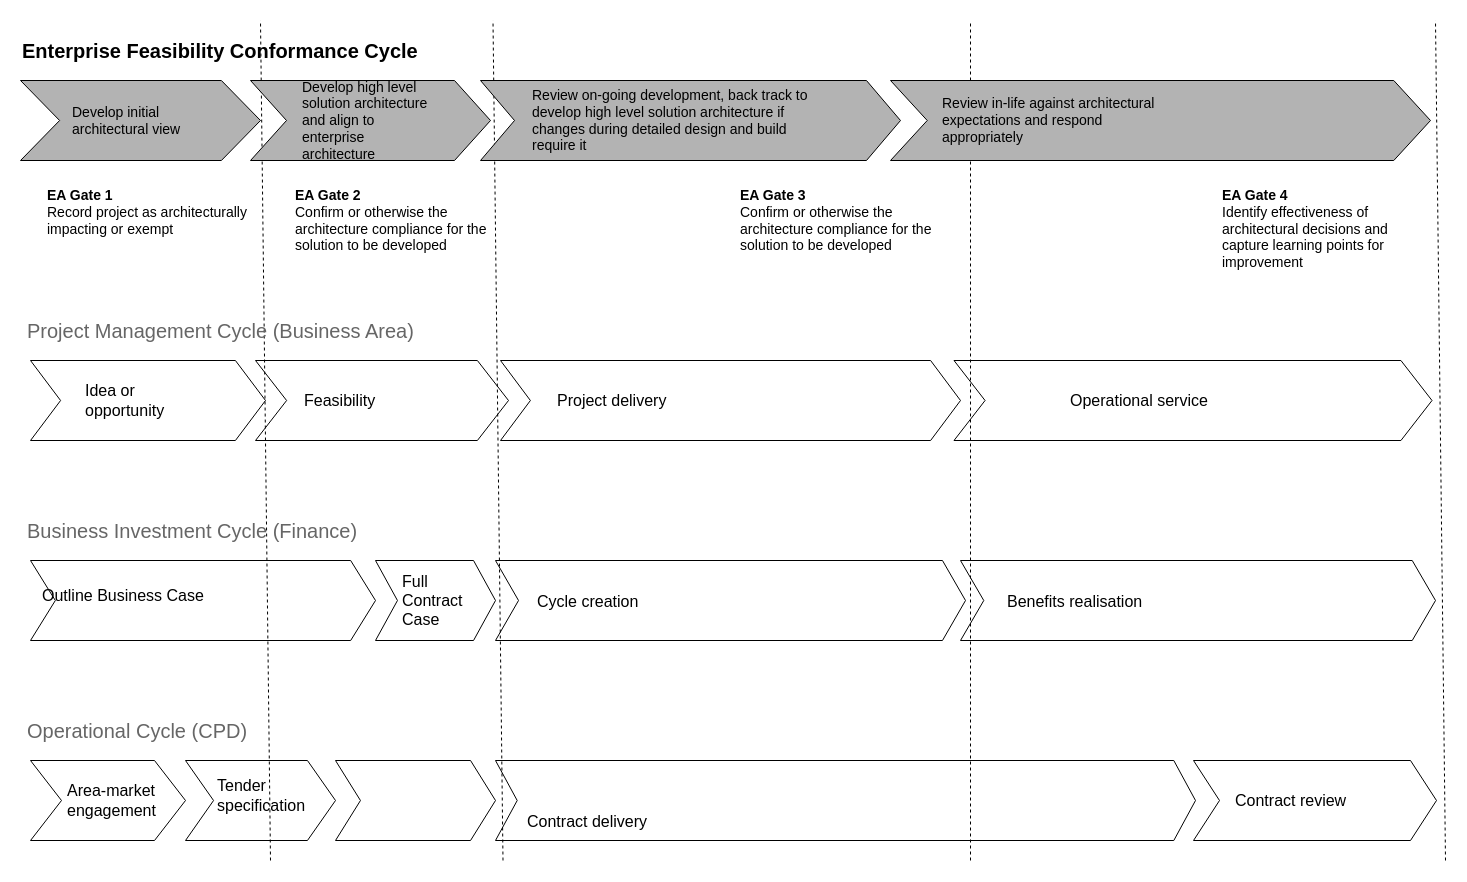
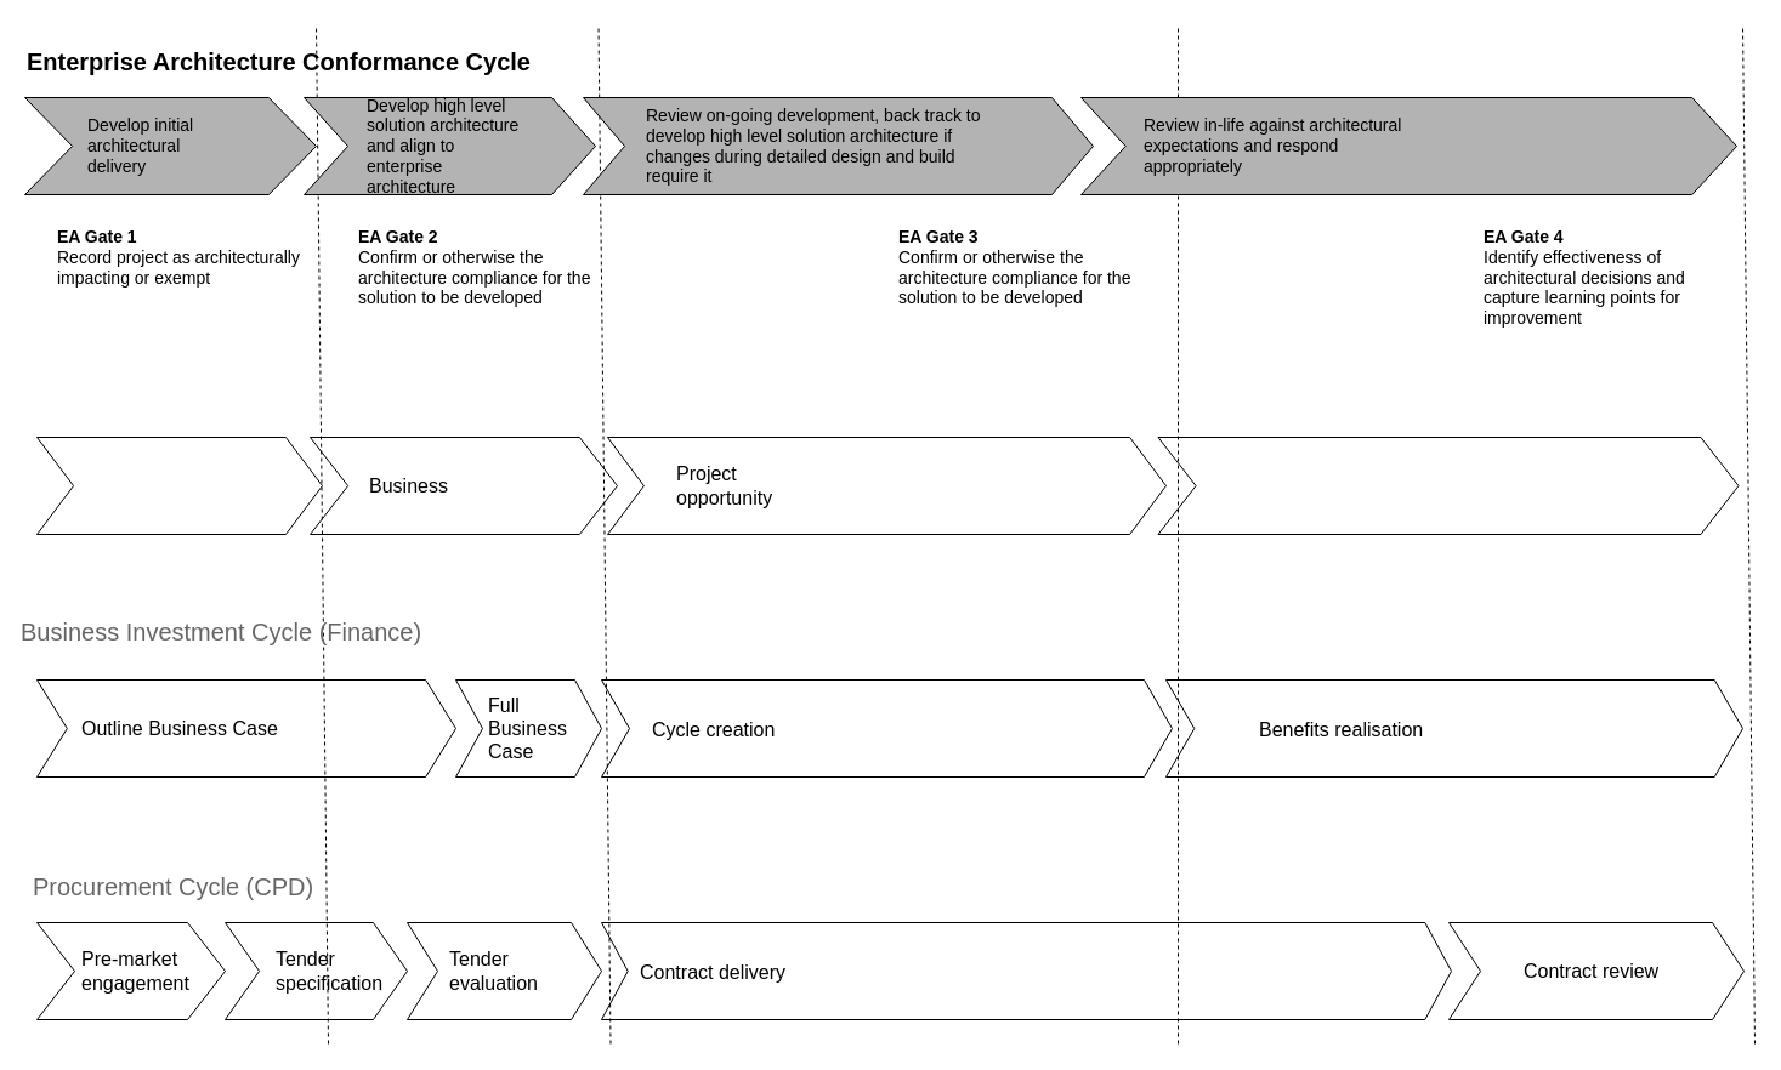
- <mxCell id="7" value="&lt;font style=&quot;font-size: 20px&quot;&gt;&lt;b&gt;Enterprise Feasibility Conformance Cycle&lt;/b&gt;&lt;/font&gt;" style="text;html=1;strokeColor=none;fillColor=none;align=left;verticalAlign=middle;whiteSpace=wrap;rounded=0;" parent="1" vertex="1"><mxGeometry x="20" y="40" width="910" height="20" as="geometry" /></mxCell>
+ <mxCell id="7" value="&lt;font style=&quot;font-size: 20px&quot;&gt;&lt;b&gt;Enterprise Architecture Conformance Cycle&lt;/b&gt;&lt;/font&gt;" style="text;html=1;strokeColor=none;fillColor=none;align=left;verticalAlign=middle;whiteSpace=wrap;rounded=0;" parent="1" vertex="1"><mxGeometry x="20" y="40" width="910" height="20" as="geometry" /></mxCell>
- <mxCell id="16" value="&lt;div&gt;&lt;span&gt;&lt;font style=&quot;font-size: 14px&quot;&gt;Develop initial architectural view&lt;/font&gt;&lt;/span&gt;&lt;/div&gt;" style="text;html=1;strokeColor=none;fillColor=none;align=left;verticalAlign=middle;whiteSpace=wrap;rounded=0;shadow=0;comic=0;" parent="1" vertex="1"><mxGeometry x="70" y="90" width="130" height="60" as="geometry" /></mxCell>
+ <mxCell id="16" value="&lt;div&gt;&lt;span&gt;&lt;font style=&quot;font-size: 14px&quot;&gt;Develop initial architectural delivery&lt;/font&gt;&lt;/span&gt;&lt;/div&gt;" style="text;html=1;strokeColor=none;fillColor=none;align=left;verticalAlign=middle;whiteSpace=wrap;rounded=0;shadow=0;comic=0;" parent="1" vertex="1"><mxGeometry x="70" y="90" width="130" height="60" as="geometry" /></mxCell>
- <mxCell id="6" value="&lt;font style=&quot;font-size: 20px&quot; color=&quot;#666666&quot;&gt;Project Management Cycle (Business Area)&lt;/font&gt;" style="text;html=1;strokeColor=none;fillColor=none;align=left;verticalAlign=middle;whiteSpace=wrap;rounded=0;" parent="1" vertex="1"><mxGeometry x="25" y="320" width="910" height="20" as="geometry" /></mxCell>
- <mxCell id="18" value="&lt;font style=&quot;font-size: 16px&quot;&gt;Idea or opportunity&lt;/font&gt;" style="text;html=1;strokeColor=none;fillColor=none;align=left;verticalAlign=middle;whiteSpace=wrap;rounded=0;shadow=0;comic=0;" parent="1" vertex="1"><mxGeometry x="82.5" y="370" width="130" height="60" as="geometry" /></mxCell>
- <mxCell id="27" value="&lt;font style=&quot;font-size: 16px&quot;&gt;Feasibility&lt;/font&gt;" style="text;html=1;strokeColor=none;fillColor=none;align=left;verticalAlign=middle;whiteSpace=wrap;rounded=0;shadow=0;comic=0;" parent="1" vertex="1"><mxGeometry x="301.5" y="370" width="130" height="60" as="geometry" /></mxCell>
+ <mxCell id="27" value="&lt;font style=&quot;font-size: 16px&quot;&gt;Business&lt;/font&gt;" style="text;html=1;strokeColor=none;fillColor=none;align=left;verticalAlign=middle;whiteSpace=wrap;rounded=0;shadow=0;comic=0;" parent="1" vertex="1"><mxGeometry x="301.5" y="370" width="130" height="60" as="geometry" /></mxCell>
- <mxCell id="30" value="&lt;font style=&quot;font-size: 16px&quot;&gt;Project delivery&lt;/font&gt;" style="text;html=1;strokeColor=none;fillColor=none;align=left;verticalAlign=middle;whiteSpace=wrap;rounded=0;shadow=0;comic=0;" parent="1" vertex="1"><mxGeometry x="555" y="370" width="130" height="60" as="geometry" /></mxCell>
+ <mxCell id="30" value="&lt;font style=&quot;font-size: 16px&quot;&gt;Project opportunity&lt;/font&gt;" style="text;html=1;strokeColor=none;fillColor=none;align=left;verticalAlign=middle;whiteSpace=wrap;rounded=0;shadow=0;comic=0;" parent="1" vertex="1"><mxGeometry x="555" y="370" width="130" height="60" as="geometry" /></mxCell>
- <mxCell id="31" value="&lt;span style=&quot;font-size: 16px&quot;&gt;Operational service&lt;/span&gt;" style="text;html=1;strokeColor=none;fillColor=none;align=left;verticalAlign=middle;whiteSpace=wrap;rounded=0;shadow=0;comic=0;" parent="1" vertex="1"><mxGeometry x="1067.5" y="370" width="200" height="60" as="geometry" /></mxCell>
- <mxCell id="8" value="&lt;font style=&quot;font-size: 20px&quot; color=&quot;#666666&quot;&gt;Business Investment Cycle (Finance)&lt;/font&gt;" style="text;html=1;strokeColor=none;fillColor=none;align=left;verticalAlign=middle;whiteSpace=wrap;rounded=0;" parent="1" vertex="1"><mxGeometry x="25" y="520" width="910" height="20" as="geometry" /></mxCell>
+ <mxCell id="8" value="&lt;font style=&quot;font-size: 20px&quot; color=&quot;#666666&quot;&gt;Business Investment Cycle (Finance)&lt;/font&gt;" style="text;html=1;strokeColor=none;fillColor=none;align=left;verticalAlign=middle;whiteSpace=wrap;rounded=0;" parent="1" vertex="1"><mxGeometry x="15" y="510" width="910" height="20" as="geometry" /></mxCell>
- <mxCell id="19" value="&lt;font style=&quot;font-size: 16px&quot;&gt;Outline Business Case&lt;/font&gt;" style="text;html=1;strokeColor=none;fillColor=none;align=left;verticalAlign=middle;whiteSpace=wrap;rounded=0;shadow=0;comic=0;" parent="1" vertex="1"><mxGeometry x="40" y="565" width="165" height="60" as="geometry" /></mxCell>
+ <mxCell id="19" value="&lt;font style=&quot;font-size: 16px&quot;&gt;Outline Business Case&lt;/font&gt;" style="text;html=1;strokeColor=none;fillColor=none;align=left;verticalAlign=middle;whiteSpace=wrap;rounded=0;shadow=0;comic=0;" parent="1" vertex="1"><mxGeometry x="65" y="570" width="165" height="60" as="geometry" /></mxCell>
- <mxCell id="42" value="&lt;font style=&quot;font-size: 16px&quot;&gt;Full Contract Case&lt;/font&gt;" style="text;html=1;strokeColor=none;fillColor=none;align=left;verticalAlign=middle;whiteSpace=wrap;rounded=0;shadow=0;comic=0;" parent="1" vertex="1"><mxGeometry x="400" y="570" width="70" height="60" as="geometry" /></mxCell>
+ <mxCell id="42" value="&lt;font style=&quot;font-size: 16px&quot;&gt;Full Business Case&lt;/font&gt;" style="text;html=1;strokeColor=none;fillColor=none;align=left;verticalAlign=middle;whiteSpace=wrap;rounded=0;shadow=0;comic=0;" parent="1" vertex="1"><mxGeometry x="400" y="570" width="70" height="60" as="geometry" /></mxCell>
- <mxCell id="39" value="&lt;font style=&quot;font-size: 16px&quot;&gt;Benefits realisation&lt;/font&gt;" style="text;html=1;" parent="1" vertex="1"><mxGeometry x="1005" y="585" width="150" height="30" as="geometry" /></mxCell>
+ <mxCell id="39" value="&lt;font style=&quot;font-size: 16px&quot;&gt;Benefits realisation&lt;/font&gt;" style="text;html=1;" parent="1" vertex="1"><mxGeometry x="1035" y="585" width="150" height="30" as="geometry" /></mxCell>
- <mxCell id="9" value="&lt;font style=&quot;font-size: 20px&quot; color=&quot;#666666&quot;&gt;Operational Cycle (CPD)&lt;/font&gt;" style="text;html=1;strokeColor=none;fillColor=none;align=left;verticalAlign=middle;whiteSpace=wrap;rounded=0;" parent="1" vertex="1"><mxGeometry x="25" y="720" width="910" height="20" as="geometry" /></mxCell>
+ <mxCell id="9" value="&lt;font style=&quot;font-size: 20px&quot; color=&quot;#666666&quot;&gt;Procurement Cycle (CPD)&lt;/font&gt;" style="text;html=1;strokeColor=none;fillColor=none;align=left;verticalAlign=middle;whiteSpace=wrap;rounded=0;" parent="1" vertex="1"><mxGeometry x="25" y="720" width="910" height="20" as="geometry" /></mxCell>
- <mxCell id="33" value="&lt;font style=&quot;font-size: 16px&quot;&gt;Tender specification&lt;/font&gt;" style="text;html=1;strokeColor=none;fillColor=none;align=left;verticalAlign=middle;whiteSpace=wrap;rounded=0;shadow=0;comic=0;" parent="1" vertex="1"><mxGeometry x="215" y="765" width="80" height="60" as="geometry" /></mxCell>
+ <mxCell id="33" value="&lt;font style=&quot;font-size: 16px&quot;&gt;Tender specification&lt;/font&gt;" style="text;html=1;strokeColor=none;fillColor=none;align=left;verticalAlign=middle;whiteSpace=wrap;rounded=0;shadow=0;comic=0;" parent="1" vertex="1"><mxGeometry x="225" y="770" width="80" height="60" as="geometry" /></mxCell>
- <mxCell id="32" value="&lt;font style=&quot;font-size: 16px&quot;&gt;Area-market engagement&lt;/font&gt;" style="text;html=1;strokeColor=none;fillColor=none;align=left;verticalAlign=middle;whiteSpace=wrap;rounded=0;shadow=0;comic=0;" parent="1" vertex="1"><mxGeometry x="65" y="770" width="130" height="60" as="geometry" /></mxCell>
+ <mxCell id="32" value="&lt;font style=&quot;font-size: 16px&quot;&gt;Pre-market engagement&lt;/font&gt;" style="text;html=1;strokeColor=none;fillColor=none;align=left;verticalAlign=middle;whiteSpace=wrap;rounded=0;shadow=0;comic=0;" parent="1" vertex="1"><mxGeometry x="65" y="770" width="130" height="60" as="geometry" /></mxCell>
+ <mxCell id="34" value="&lt;font style=&quot;font-size: 16px&quot;&gt;Tender evaluation&lt;/font&gt;" style="text;html=1;strokeColor=none;fillColor=none;align=left;verticalAlign=middle;whiteSpace=wrap;rounded=0;shadow=0;comic=0;" parent="1" vertex="1"><mxGeometry x="368" y="770" width="127" height="60" as="geometry" /></mxCell>
- <mxCell id="35" value="&lt;font style=&quot;font-size: 16px&quot;&gt;Contract review&lt;/font&gt;" style="text;html=1;strokeColor=none;fillColor=none;align=left;verticalAlign=middle;whiteSpace=wrap;rounded=0;shadow=0;comic=0;" parent="1" vertex="1"><mxGeometry x="1232.5" y="770" width="130" height="60" as="geometry" /></mxCell>
+ <mxCell id="35" value="&lt;font style=&quot;font-size: 16px&quot;&gt;Contract review&lt;/font&gt;" style="text;html=1;strokeColor=none;fillColor=none;align=left;verticalAlign=middle;whiteSpace=wrap;rounded=0;shadow=0;comic=0;" parent="1" vertex="1"><mxGeometry x="1252.5" y="770" width="130" height="60" as="geometry" /></mxCell>
- <mxCell id="41" value="&lt;font style=&quot;font-size: 16px&quot;&gt;Contract delivery&lt;/font&gt;" style="text;html=1;" parent="1" vertex="1"><mxGeometry x="525" y="805" width="120" height="30" as="geometry" /></mxCell>
+ <mxCell id="41" value="&lt;font style=&quot;font-size: 16px&quot;&gt;Contract delivery&lt;/font&gt;" style="text;html=1;" parent="1" vertex="1"><mxGeometry x="525" y="785" width="120" height="30" as="geometry" /></mxCell>
